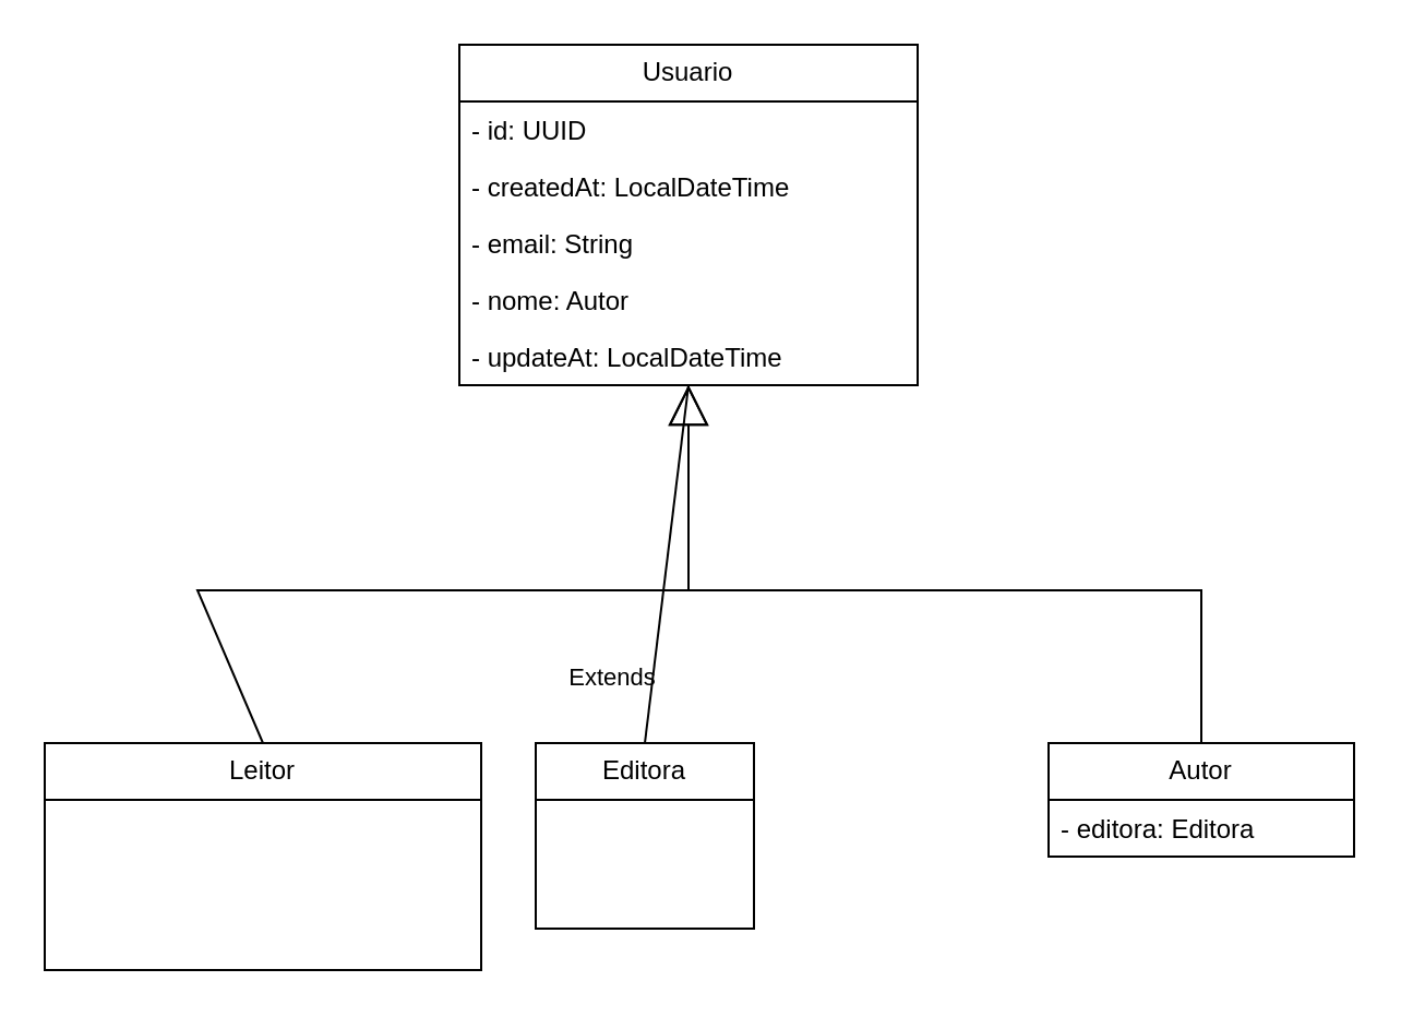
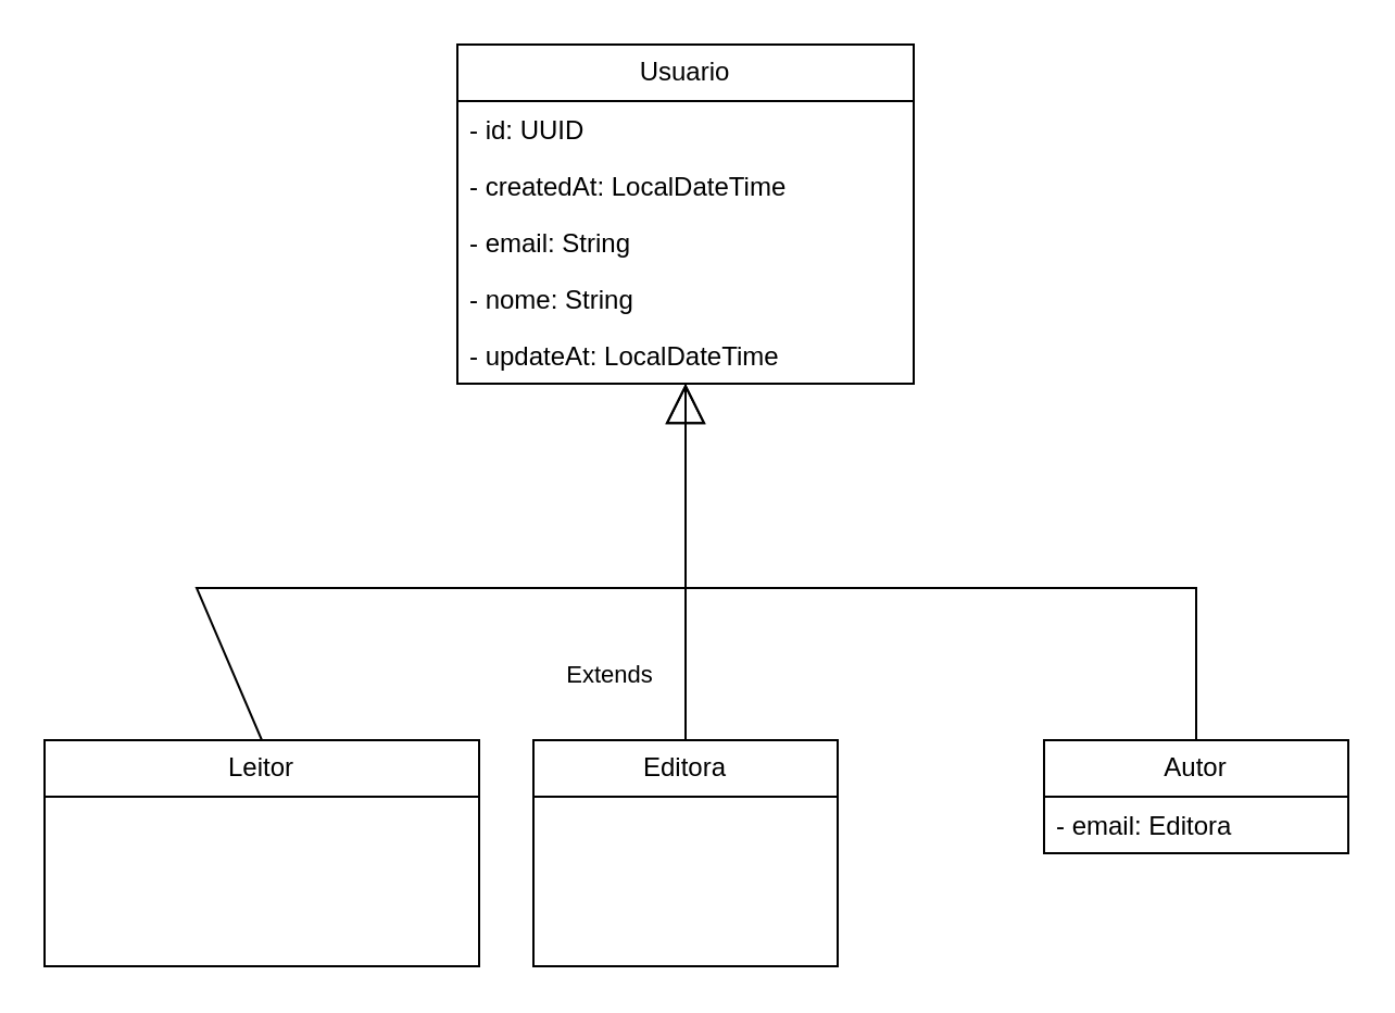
- <mxCell id="6" value="- nome: Autor" style="text;strokeColor=none;fillColor=none;align=left;verticalAlign=top;spacingLeft=4;spacingRight=4;overflow=hidden;rotatable=0;points=[[0,0.5],[1,0.5]];portConstraint=eastwest;whiteSpace=wrap;html=1;" vertex="1" parent="2"><mxGeometry y="104" width="210" height="26" as="geometry" /></mxCell>
+ <mxCell id="6" value="- nome: String" style="text;strokeColor=none;fillColor=none;align=left;verticalAlign=top;spacingLeft=4;spacingRight=4;overflow=hidden;rotatable=0;points=[[0,0.5],[1,0.5]];portConstraint=eastwest;whiteSpace=wrap;html=1;" vertex="1" parent="2"><mxGeometry y="104" width="210" height="26" as="geometry" /></mxCell>
- <mxCell id="10" value="- editora: Editora" style="text;strokeColor=none;fillColor=none;align=left;verticalAlign=top;spacingLeft=4;spacingRight=4;overflow=hidden;rotatable=0;points=[[0,0.5],[1,0.5]];portConstraint=eastwest;whiteSpace=wrap;html=1;" vertex="1" parent="9"><mxGeometry y="26" width="140" height="26" as="geometry" /></mxCell>
+ <mxCell id="10" value="- email: Editora" style="text;strokeColor=none;fillColor=none;align=left;verticalAlign=top;spacingLeft=4;spacingRight=4;overflow=hidden;rotatable=0;points=[[0,0.5],[1,0.5]];portConstraint=eastwest;whiteSpace=wrap;html=1;" vertex="1" parent="9"><mxGeometry y="26" width="140" height="26" as="geometry" /></mxCell>
- <mxCell id="13" value="Editora" style="swimlane;fontStyle=0;childLayout=stackLayout;horizontal=1;startSize=26;fillColor=none;horizontalStack=0;resizeParent=1;resizeParentMax=0;resizeLast=0;collapsible=1;marginBottom=0;whiteSpace=wrap;html=1;" vertex="1" parent="1"><mxGeometry x="245" y="340" width="100" height="85" as="geometry" /></mxCell>
+ <mxCell id="13" value="Editora" style="swimlane;fontStyle=0;childLayout=stackLayout;horizontal=1;startSize=26;fillColor=none;horizontalStack=0;resizeParent=1;resizeParentMax=0;resizeLast=0;collapsible=1;marginBottom=0;whiteSpace=wrap;html=1;" vertex="1" parent="1"><mxGeometry x="245" y="340" width="140" height="104" as="geometry" /></mxCell>
